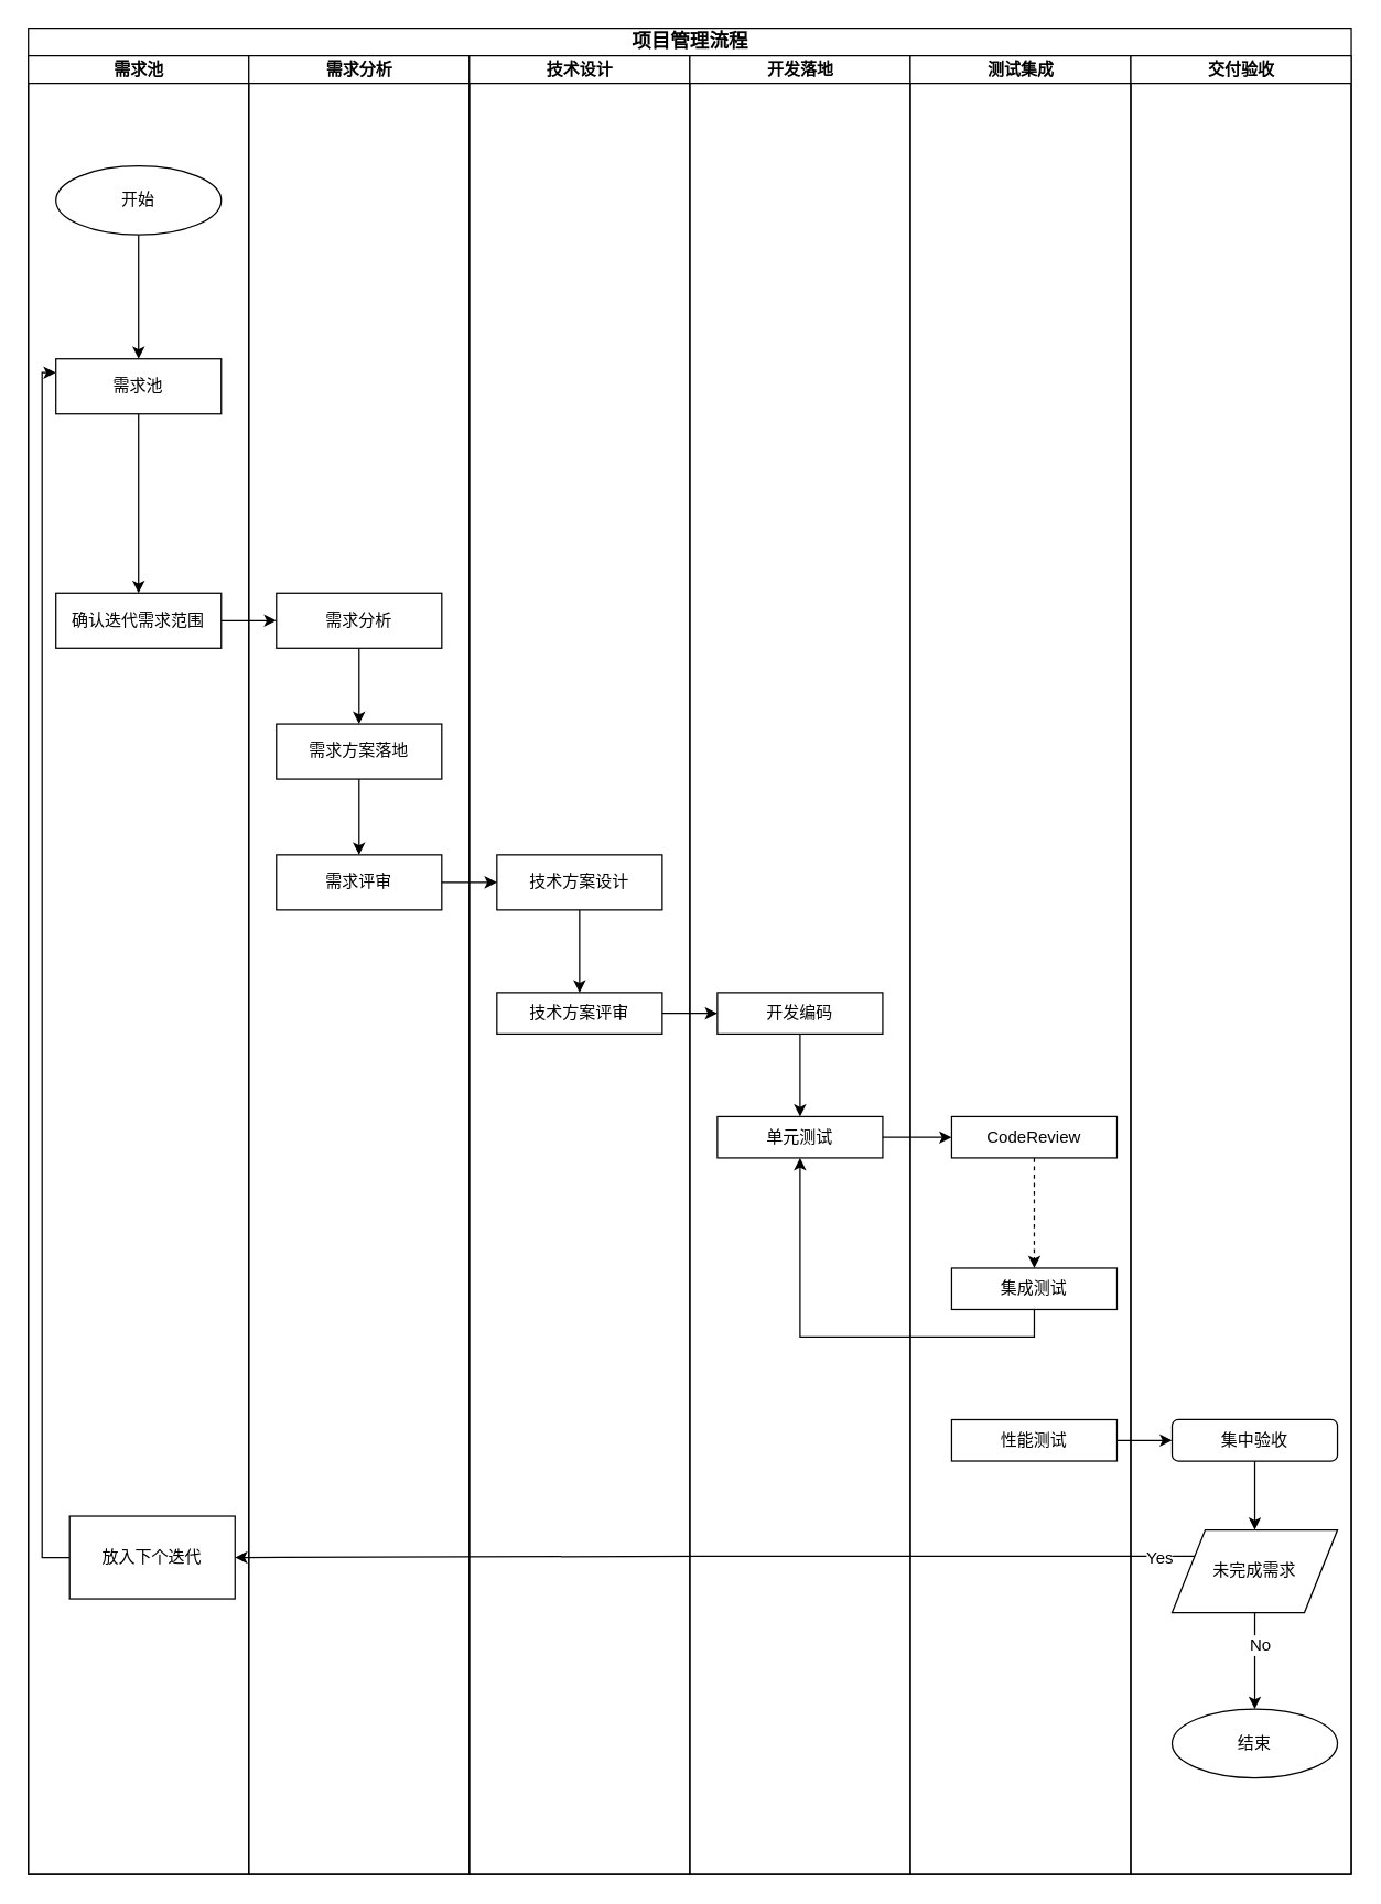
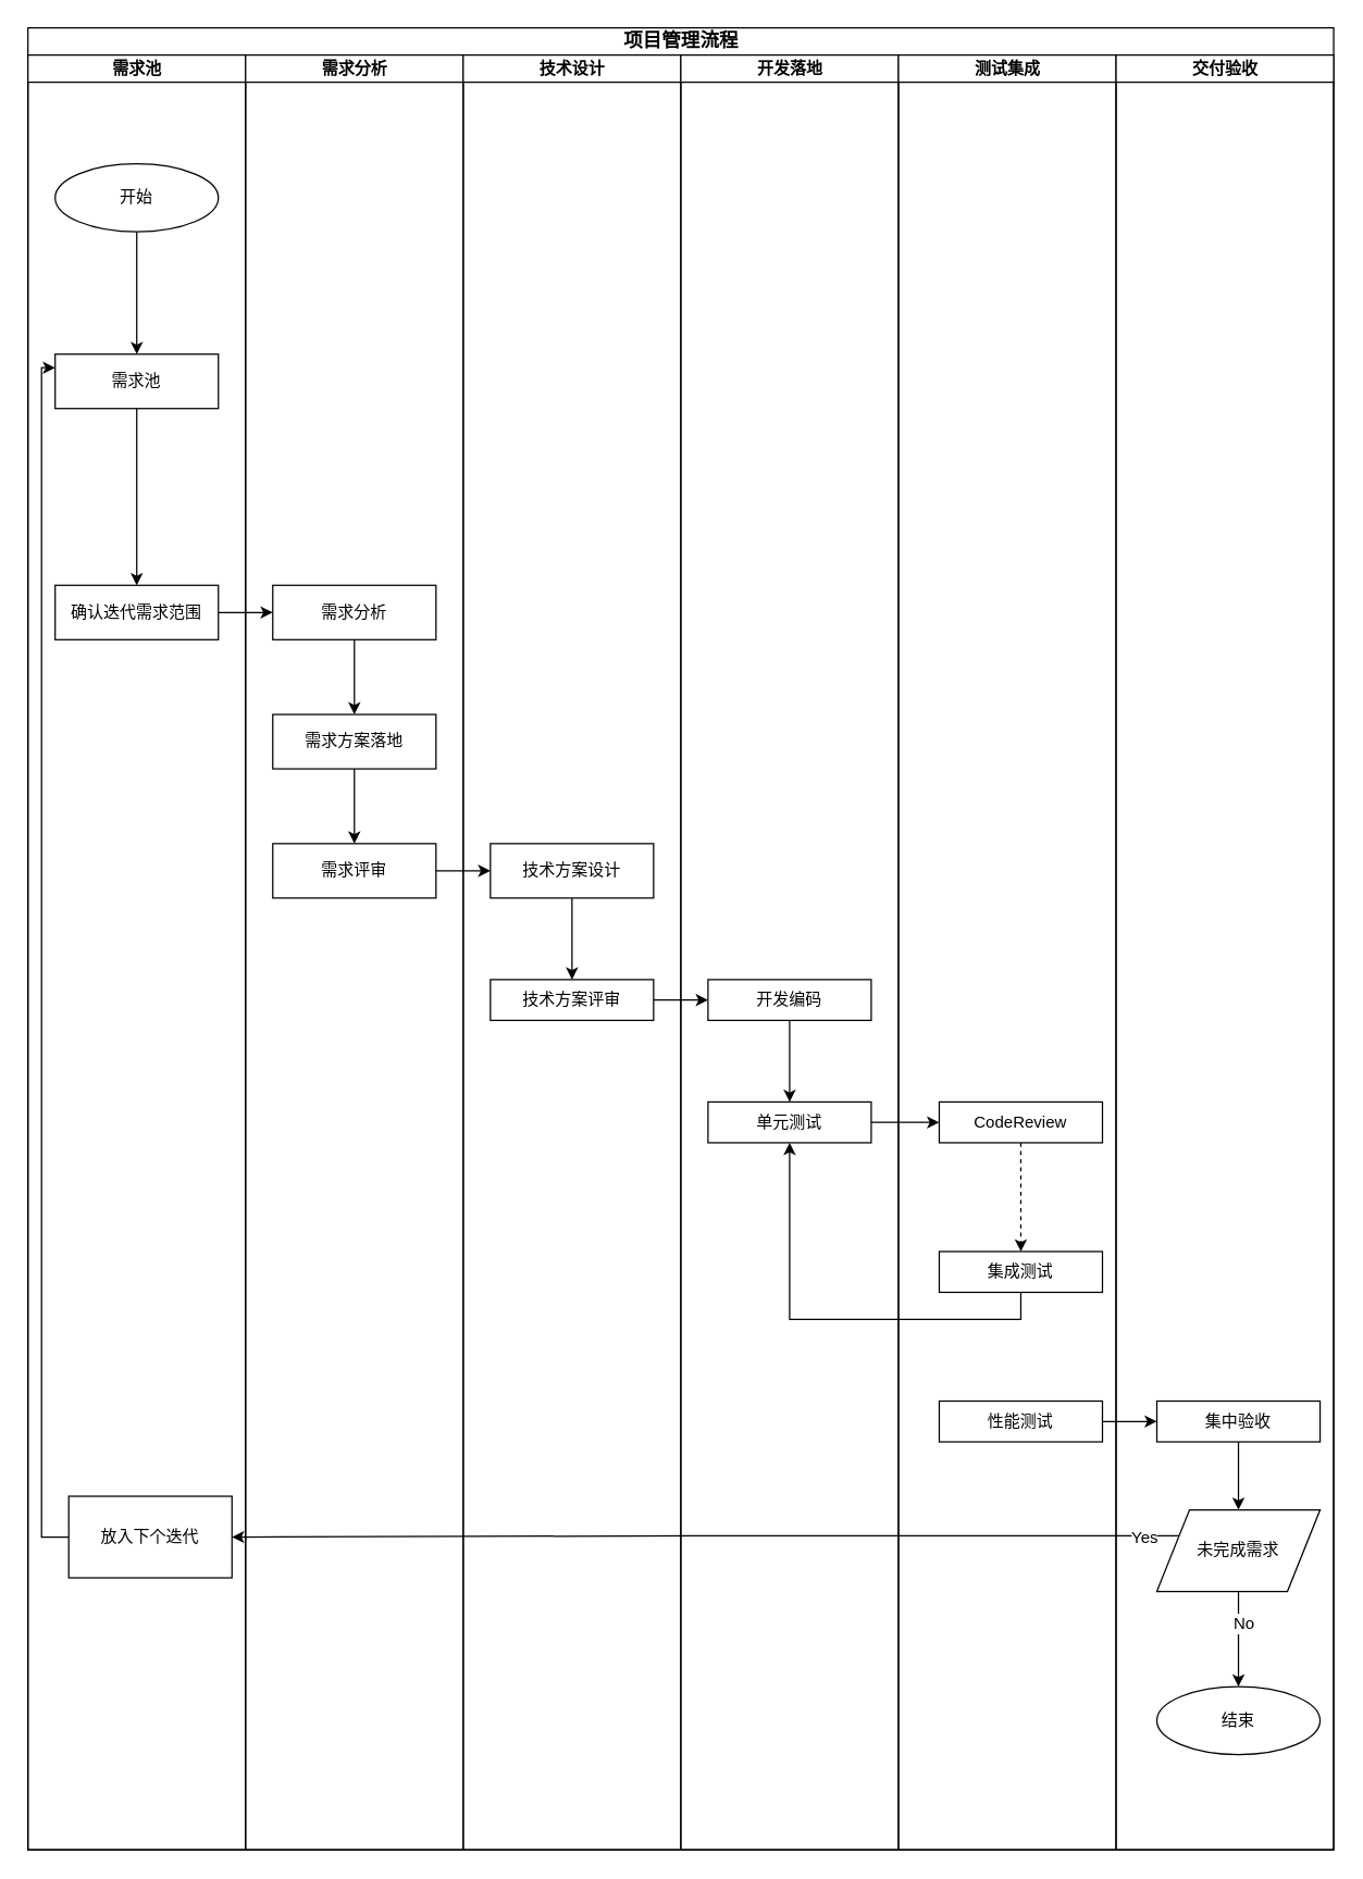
- <mxCell id="33" value="集中验收" style="whiteSpace=wrap;html=1;rounded=1;" parent="31" vertex="1"><mxGeometry x="30" y="990" width="120" height="30" as="geometry" /></mxCell>
+ <mxCell id="33" value="集中验收" style="rounded=0;whiteSpace=wrap;html=1;" parent="31" vertex="1"><mxGeometry x="30" y="990" width="120" height="30" as="geometry" /></mxCell>
